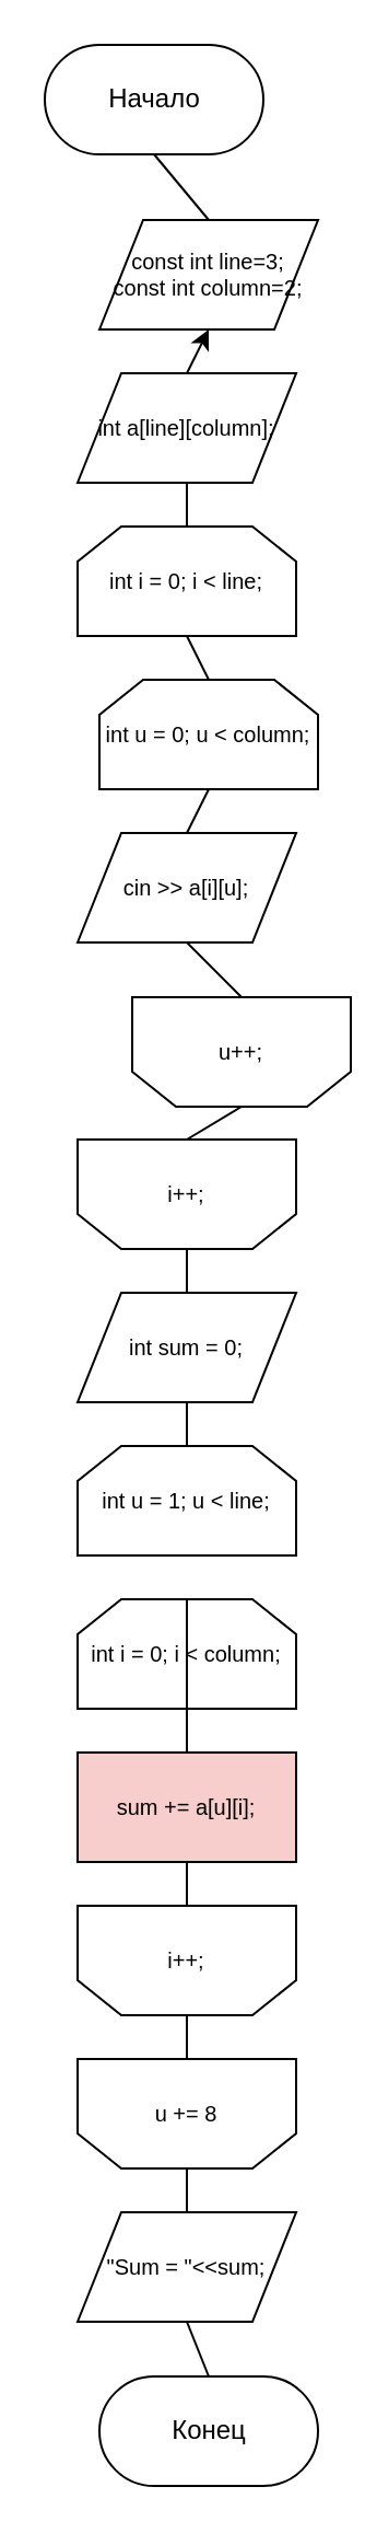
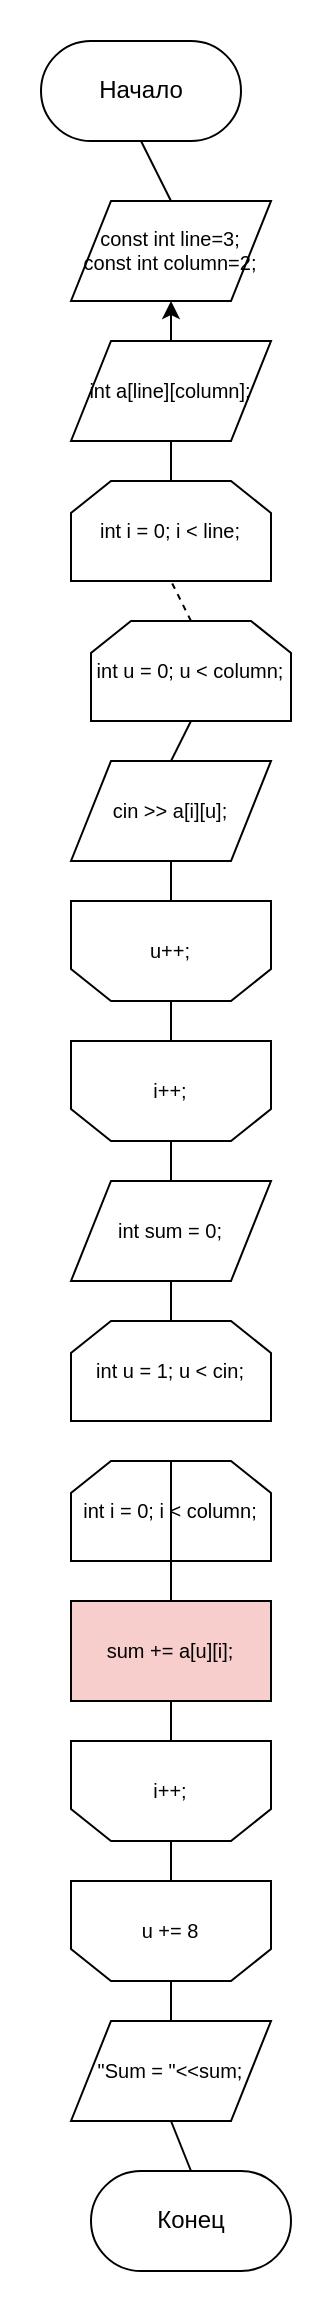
- <mxCell id="3" value="&lt;div style=&quot;font-size: 10px&quot;&gt;const int line=3;&lt;/div&gt;&lt;div style=&quot;font-size: 10px&quot;&gt;const int column=2;&lt;/div&gt;" style="shape=parallelogram;perimeter=parallelogramPerimeter;whiteSpace=wrap;html=1;dashed=0;fontSize=10;" vertex="1" parent="1"><mxGeometry x="45" y="100" width="100" height="50" as="geometry" /></mxCell>
+ <mxCell id="3" value="&lt;div style=&quot;font-size: 10px&quot;&gt;const int line=3;&lt;/div&gt;&lt;div style=&quot;font-size: 10px&quot;&gt;const int column=2;&lt;/div&gt;" style="shape=parallelogram;perimeter=parallelogramPerimeter;whiteSpace=wrap;html=1;dashed=0;fontSize=10;" vertex="1" parent="1"><mxGeometry x="35" y="100" width="100" height="50" as="geometry" /></mxCell>
- <mxCell id="10" value="" style="endArrow=none;html=1;fontSize=10;entryX=0.5;entryY=1;entryDx=0;entryDy=0;exitX=0.5;exitY=0;exitDx=0;exitDy=0;" edge="1" parent="1" source="9" target="7"><mxGeometry width="50" height="50" relative="1" as="geometry"><mxPoint x="-35" y="370" as="sourcePoint" /><mxPoint x="15" y="320" as="targetPoint" /></mxGeometry></mxCell>
+ <mxCell id="10" value="" style="endArrow=none;html=1;fontSize=10;entryX=0.5;entryY=1;entryDx=0;entryDy=0;exitX=0.5;exitY=0;exitDx=0;exitDy=0;dashed=1;" edge="1" parent="1" source="9" target="7"><mxGeometry width="50" height="50" relative="1" as="geometry"><mxPoint x="-35" y="370" as="sourcePoint" /><mxPoint x="15" y="320" as="targetPoint" /></mxGeometry></mxCell>
- <mxCell id="11" value="u++;" style="shape=loopLimit;whiteSpace=wrap;html=1;fontSize=10;direction=west;" vertex="1" parent="1"><mxGeometry x="60" y="455" width="100" height="50" as="geometry" /></mxCell>
+ <mxCell id="11" value="u++;" style="shape=loopLimit;whiteSpace=wrap;html=1;fontSize=10;direction=west;" vertex="1" parent="1"><mxGeometry x="35" y="450" width="100" height="50" as="geometry" /></mxCell>
- <mxCell id="19" value="int u = 1; u &amp;lt; line;" style="shape=loopLimit;whiteSpace=wrap;html=1;fontSize=10;" vertex="1" parent="1"><mxGeometry x="35" y="660" width="100" height="50" as="geometry" /></mxCell>
+ <mxCell id="19" value="int u = 1; u &amp;lt; cin;" style="shape=loopLimit;whiteSpace=wrap;html=1;fontSize=10;" vertex="1" parent="1"><mxGeometry x="35" y="660" width="100" height="50" as="geometry" /></mxCell>
